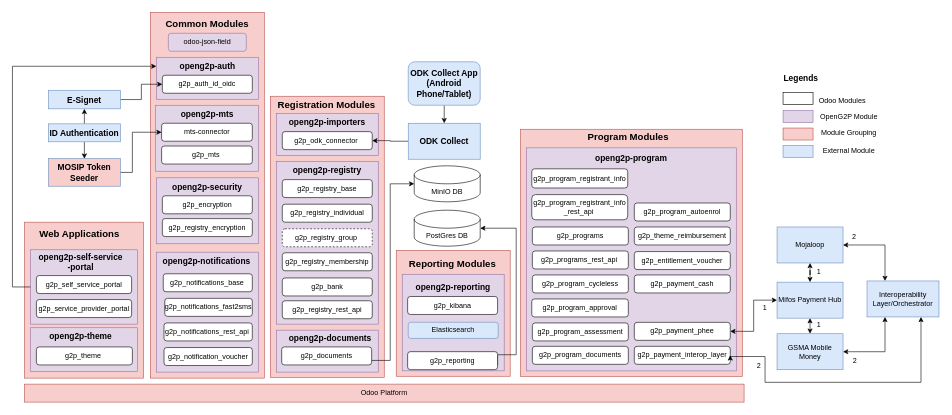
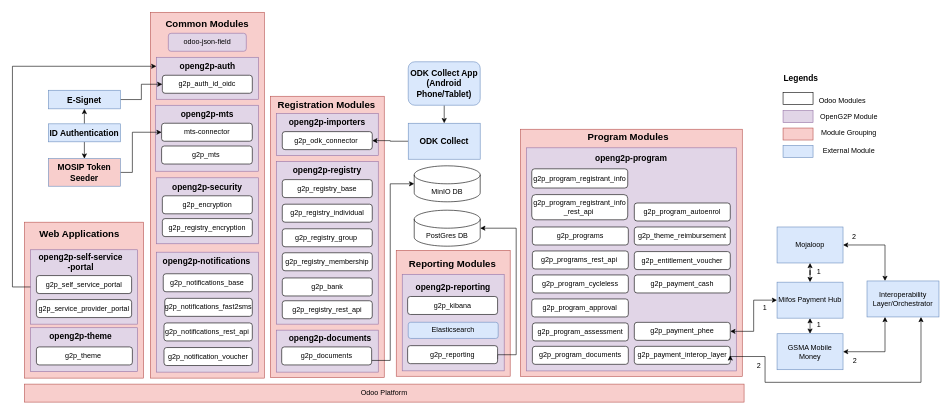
- <mxCell id="37" value="g2p_registry_group&amp;nbsp;" style="rounded=1;whiteSpace=wrap;html=1;dashed=1;" parent="1" vertex="1"><mxGeometry x="470" y="381" width="150" height="30" as="geometry" /></mxCell>
+ <mxCell id="37" value="g2p_registry_group&amp;nbsp;" style="rounded=1;whiteSpace=wrap;html=1;" parent="1" vertex="1"><mxGeometry x="470" y="381" width="150" height="30" as="geometry" /></mxCell>
- <mxCell id="95" value="g2p_reporting" style="rounded=1;whiteSpace=wrap;html=1;" parent="1" vertex="1"><mxGeometry x="679" y="585.88" width="150" height="30" as="geometry" /></mxCell>
+ <mxCell id="95" value="g2p_reporting" style="rounded=1;whiteSpace=wrap;html=1;" parent="1" vertex="1"><mxGeometry x="679" y="575.88" width="150" height="30" as="geometry" /></mxCell>
